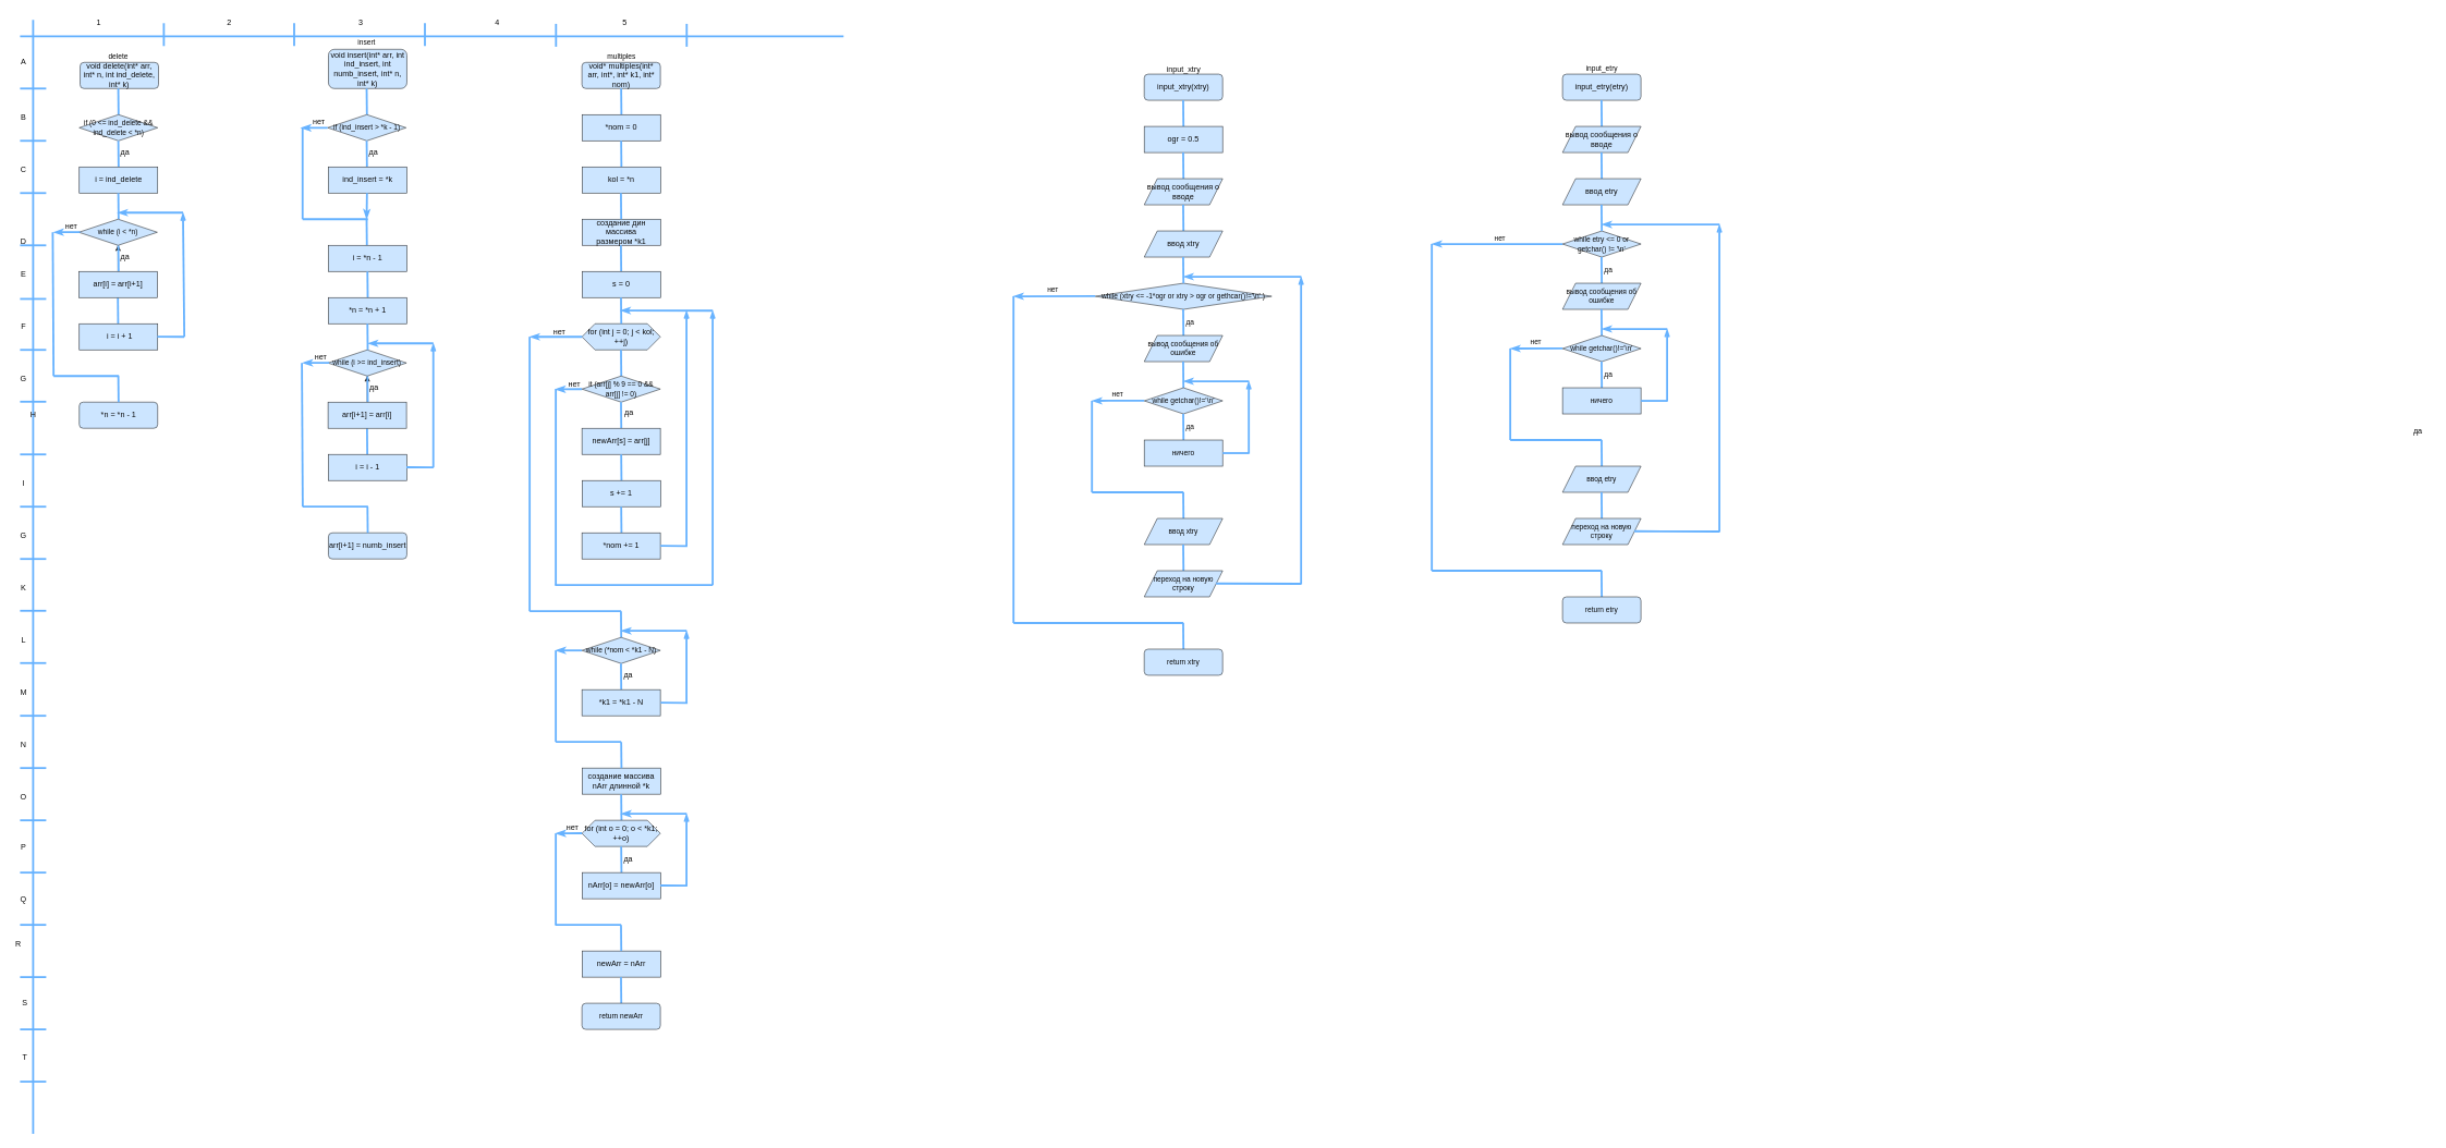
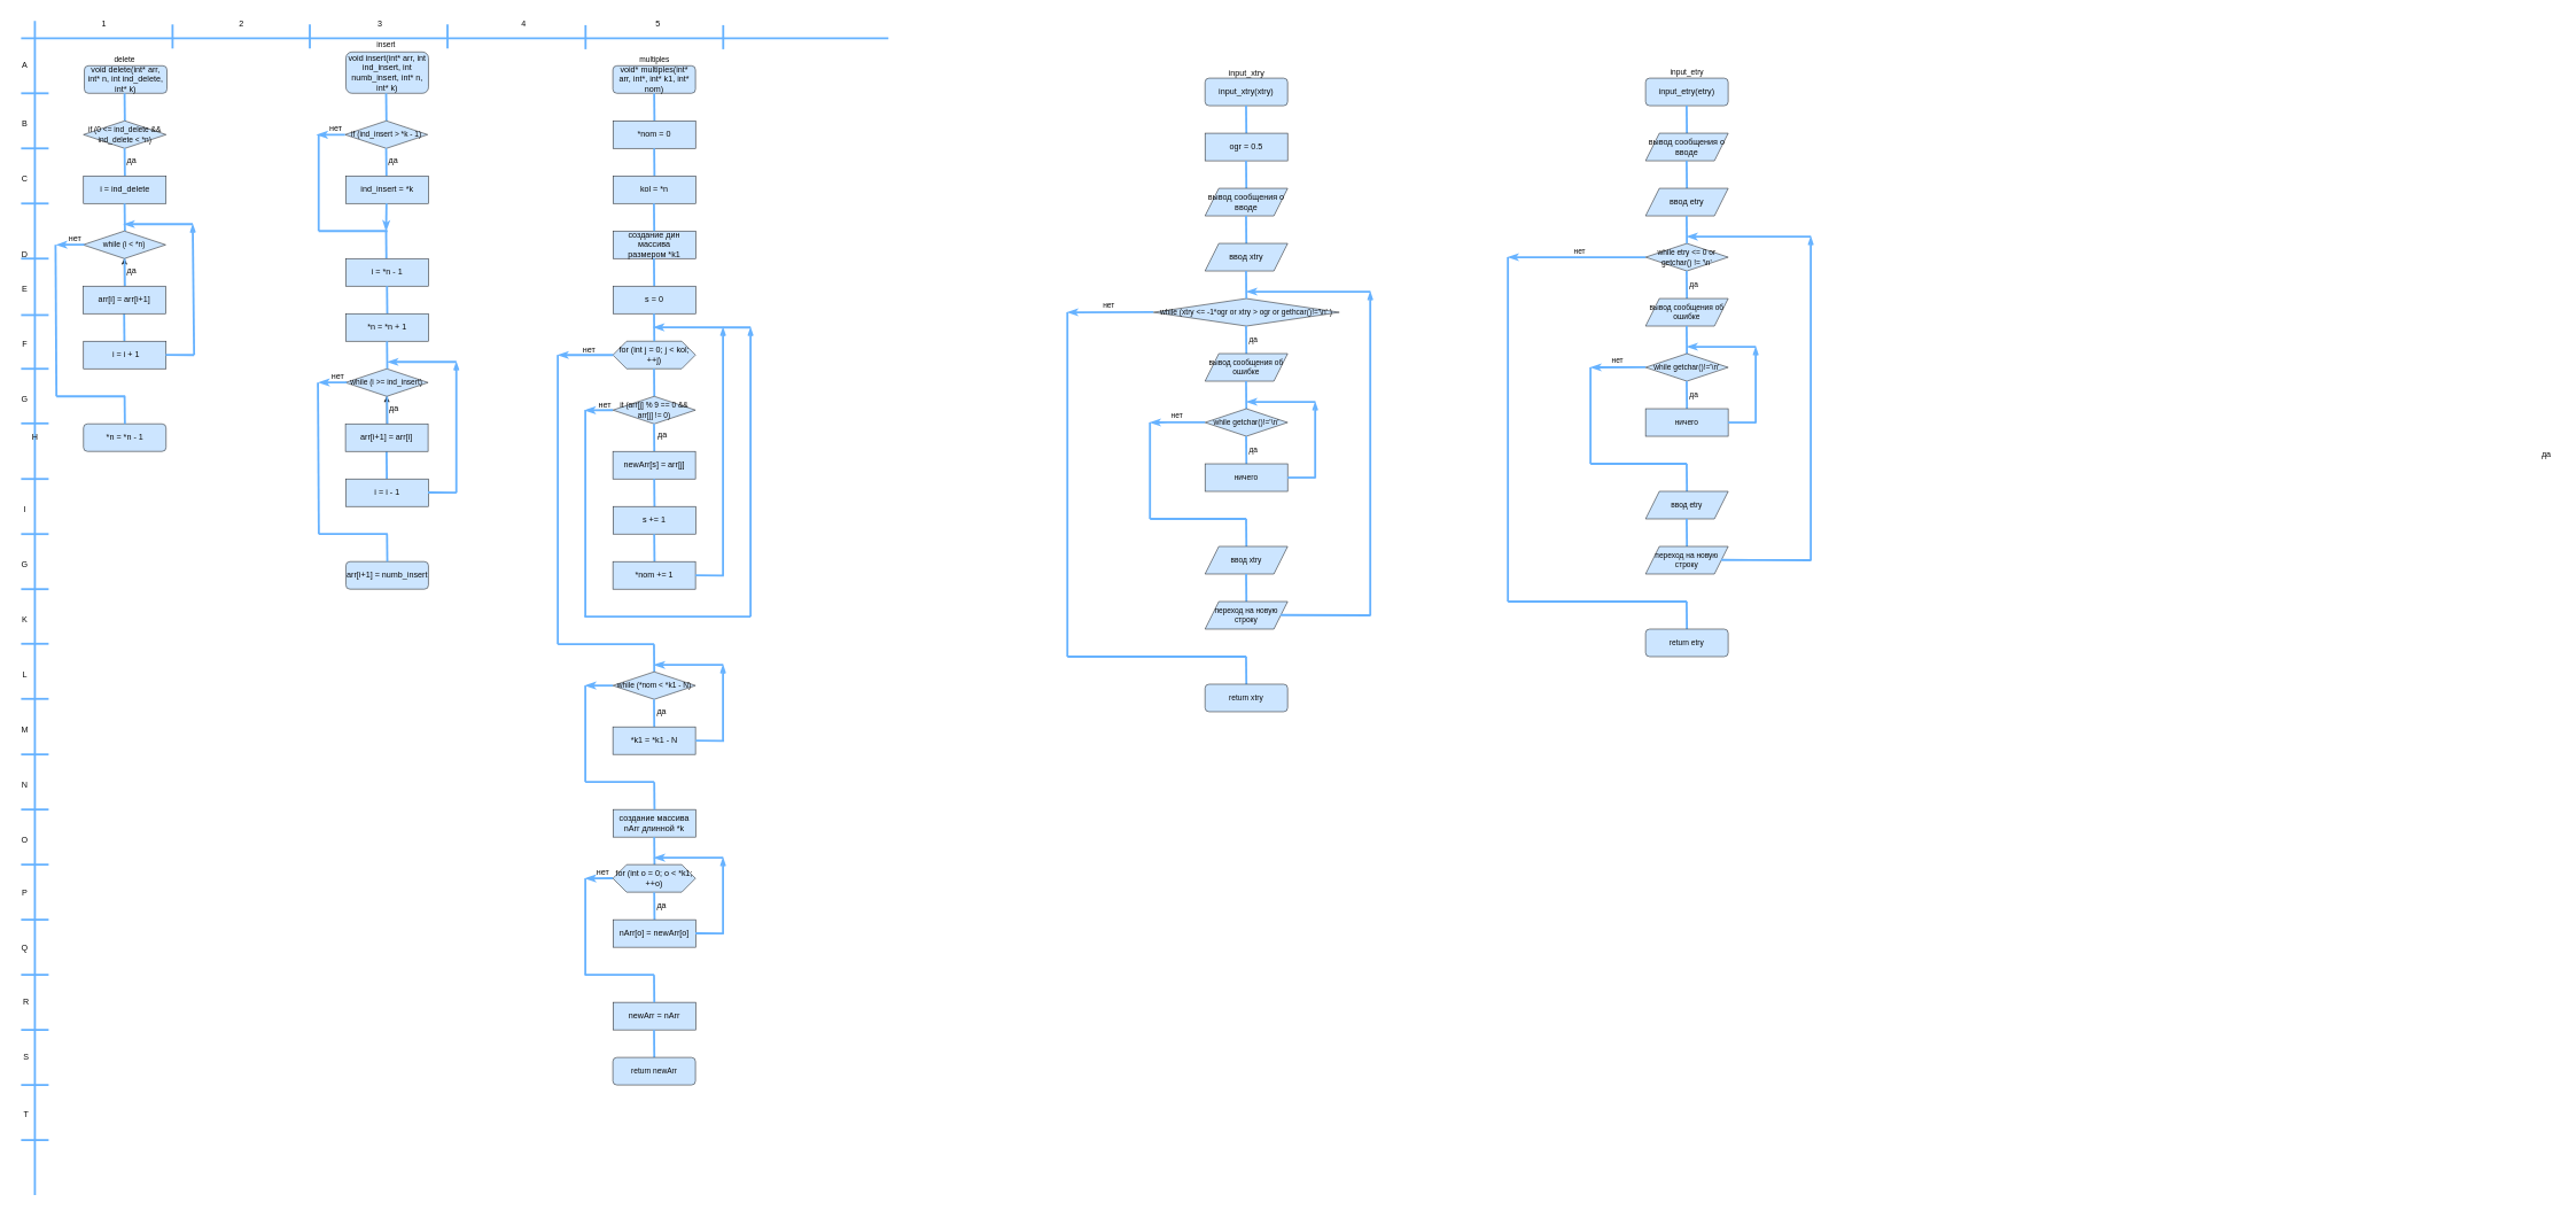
- <mxCell id="245" value="R" style="text;html=1;align=center;verticalAlign=middle;resizable=0;points=[];autosize=1;strokeColor=none;fillColor=none;fontSize=12;fontFamily=Helvetica;fontColor=#0A0A0A;" vertex="1" parent="1"><mxGeometry x="12" y="1429" width="30" height="30" as="geometry" /></mxCell>
+ <mxCell id="245" value="R" style="text;html=1;align=center;verticalAlign=middle;resizable=0;points=[];autosize=1;strokeColor=none;fillColor=none;fontSize=12;fontFamily=Helvetica;fontColor=#0A0A0A;" vertex="1" parent="1"><mxGeometry x="22" y="1439" width="30" height="30" as="geometry" /></mxCell>
